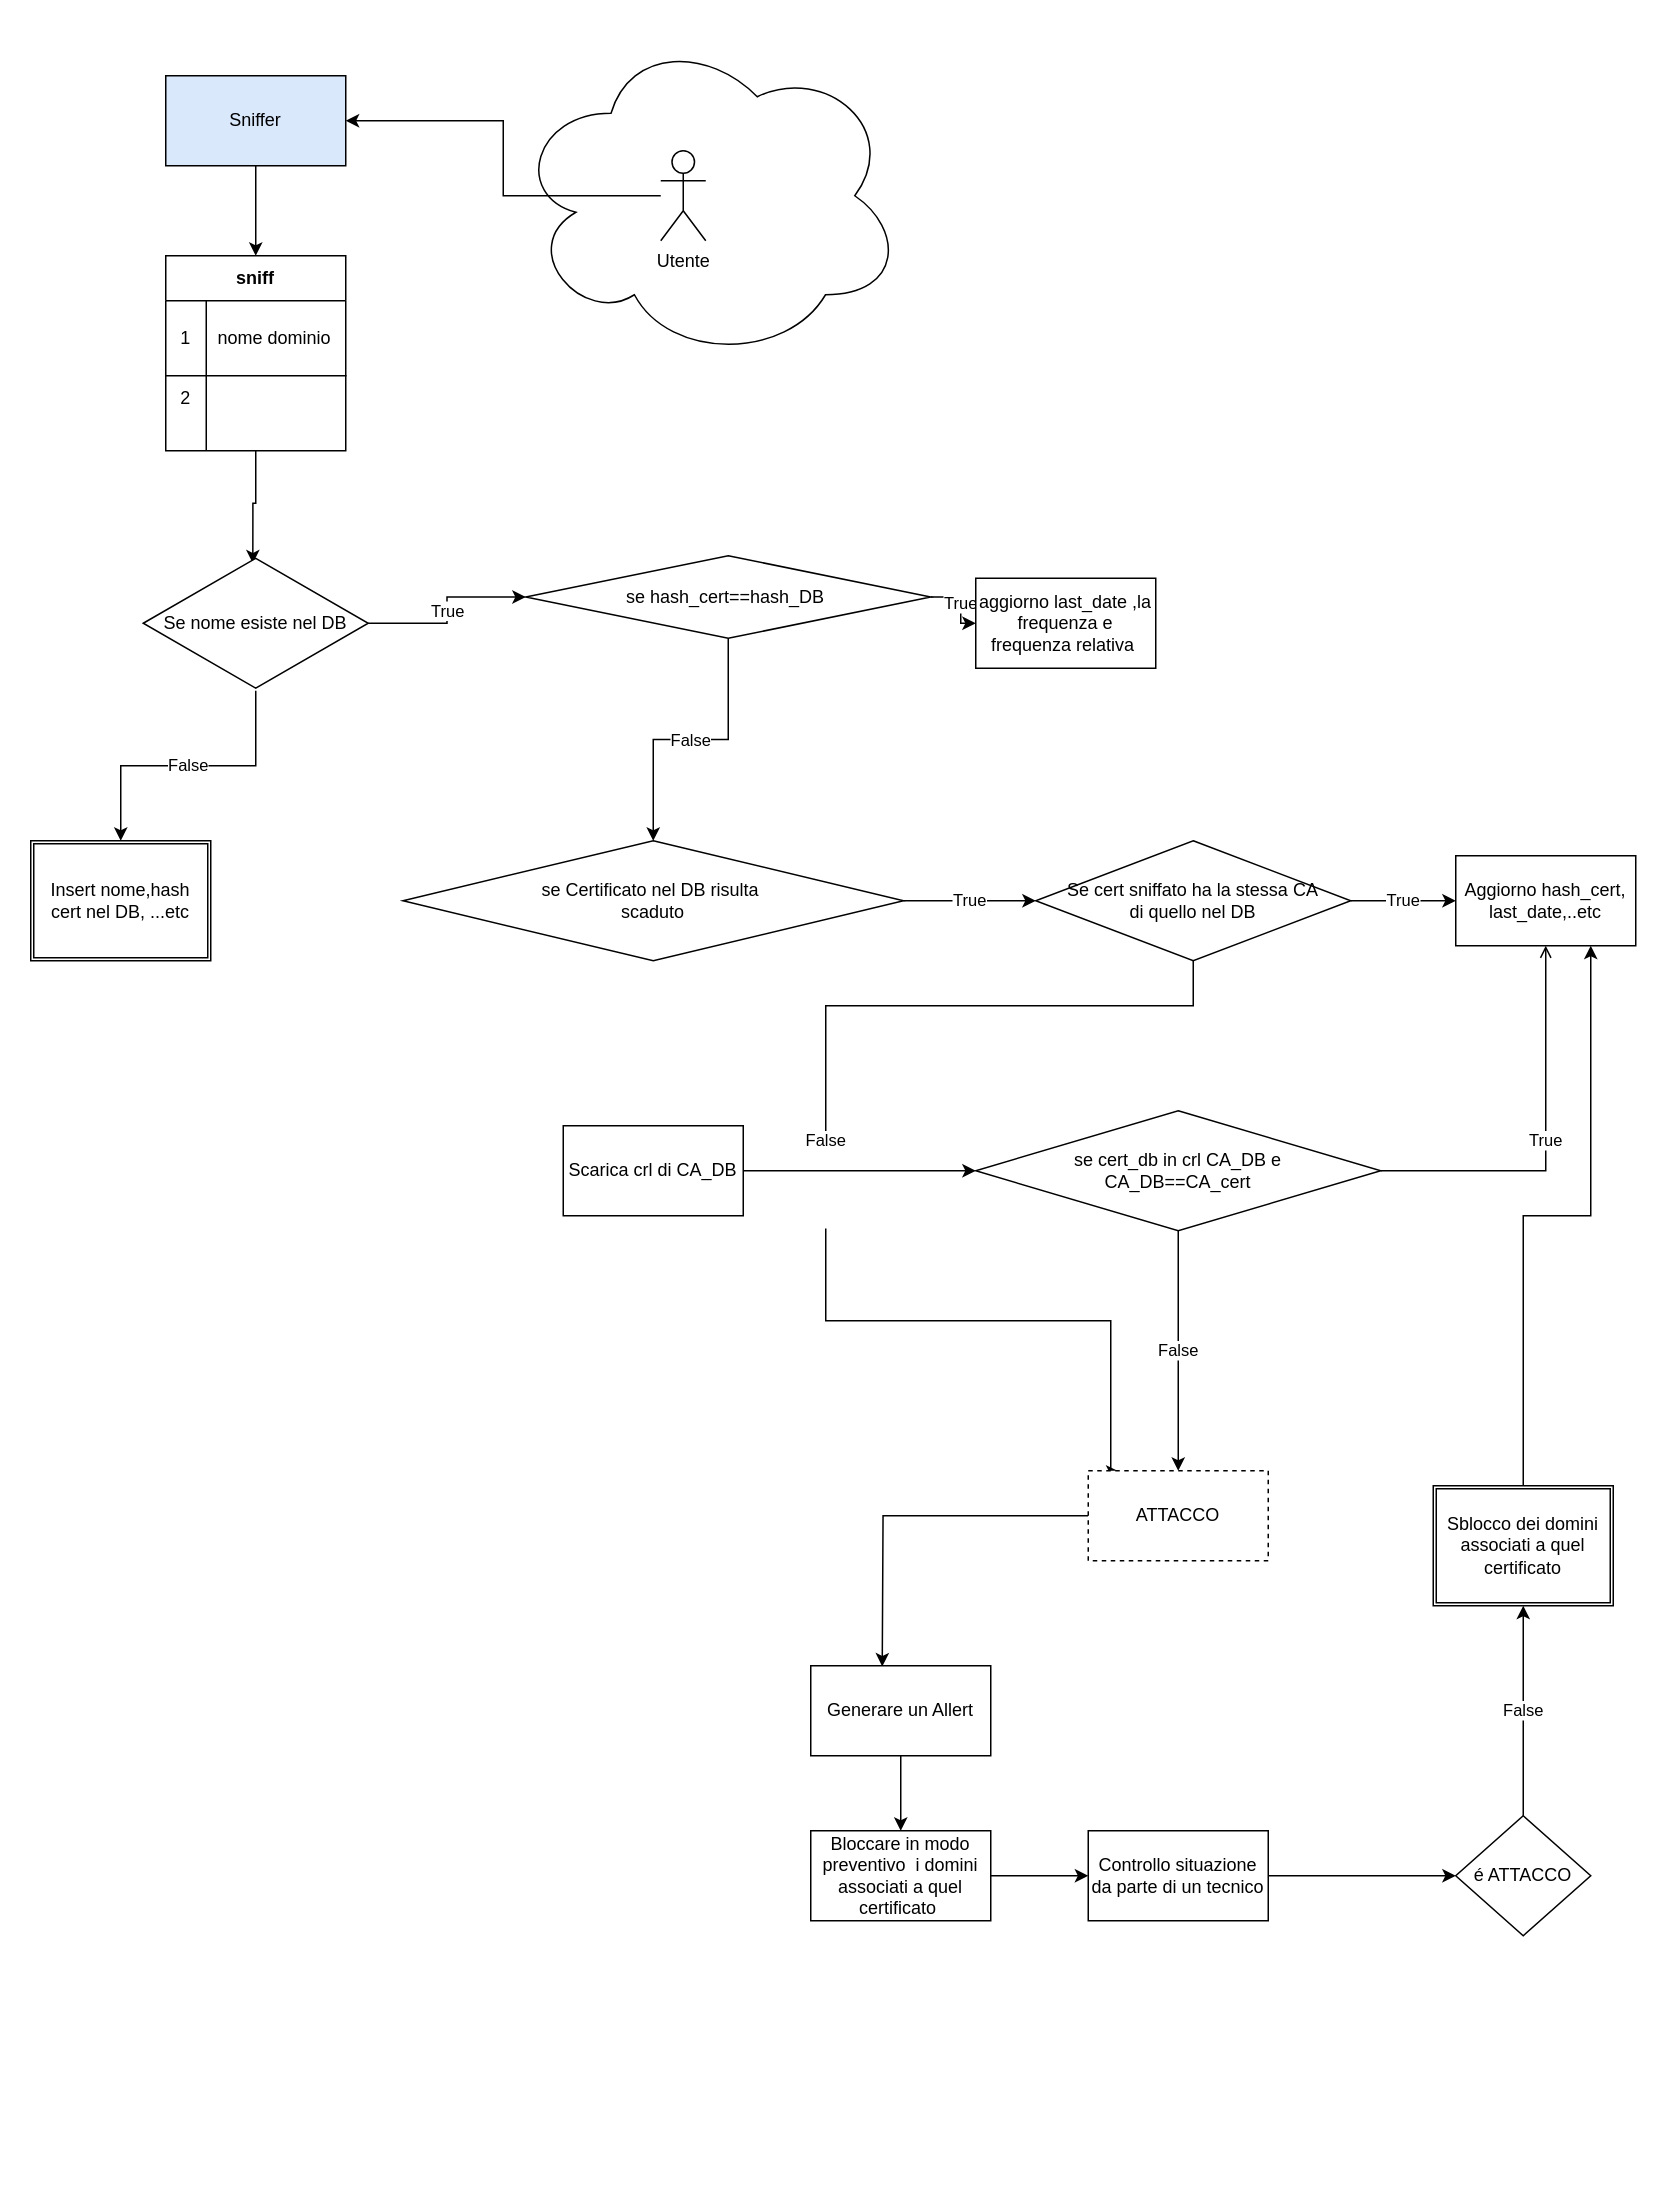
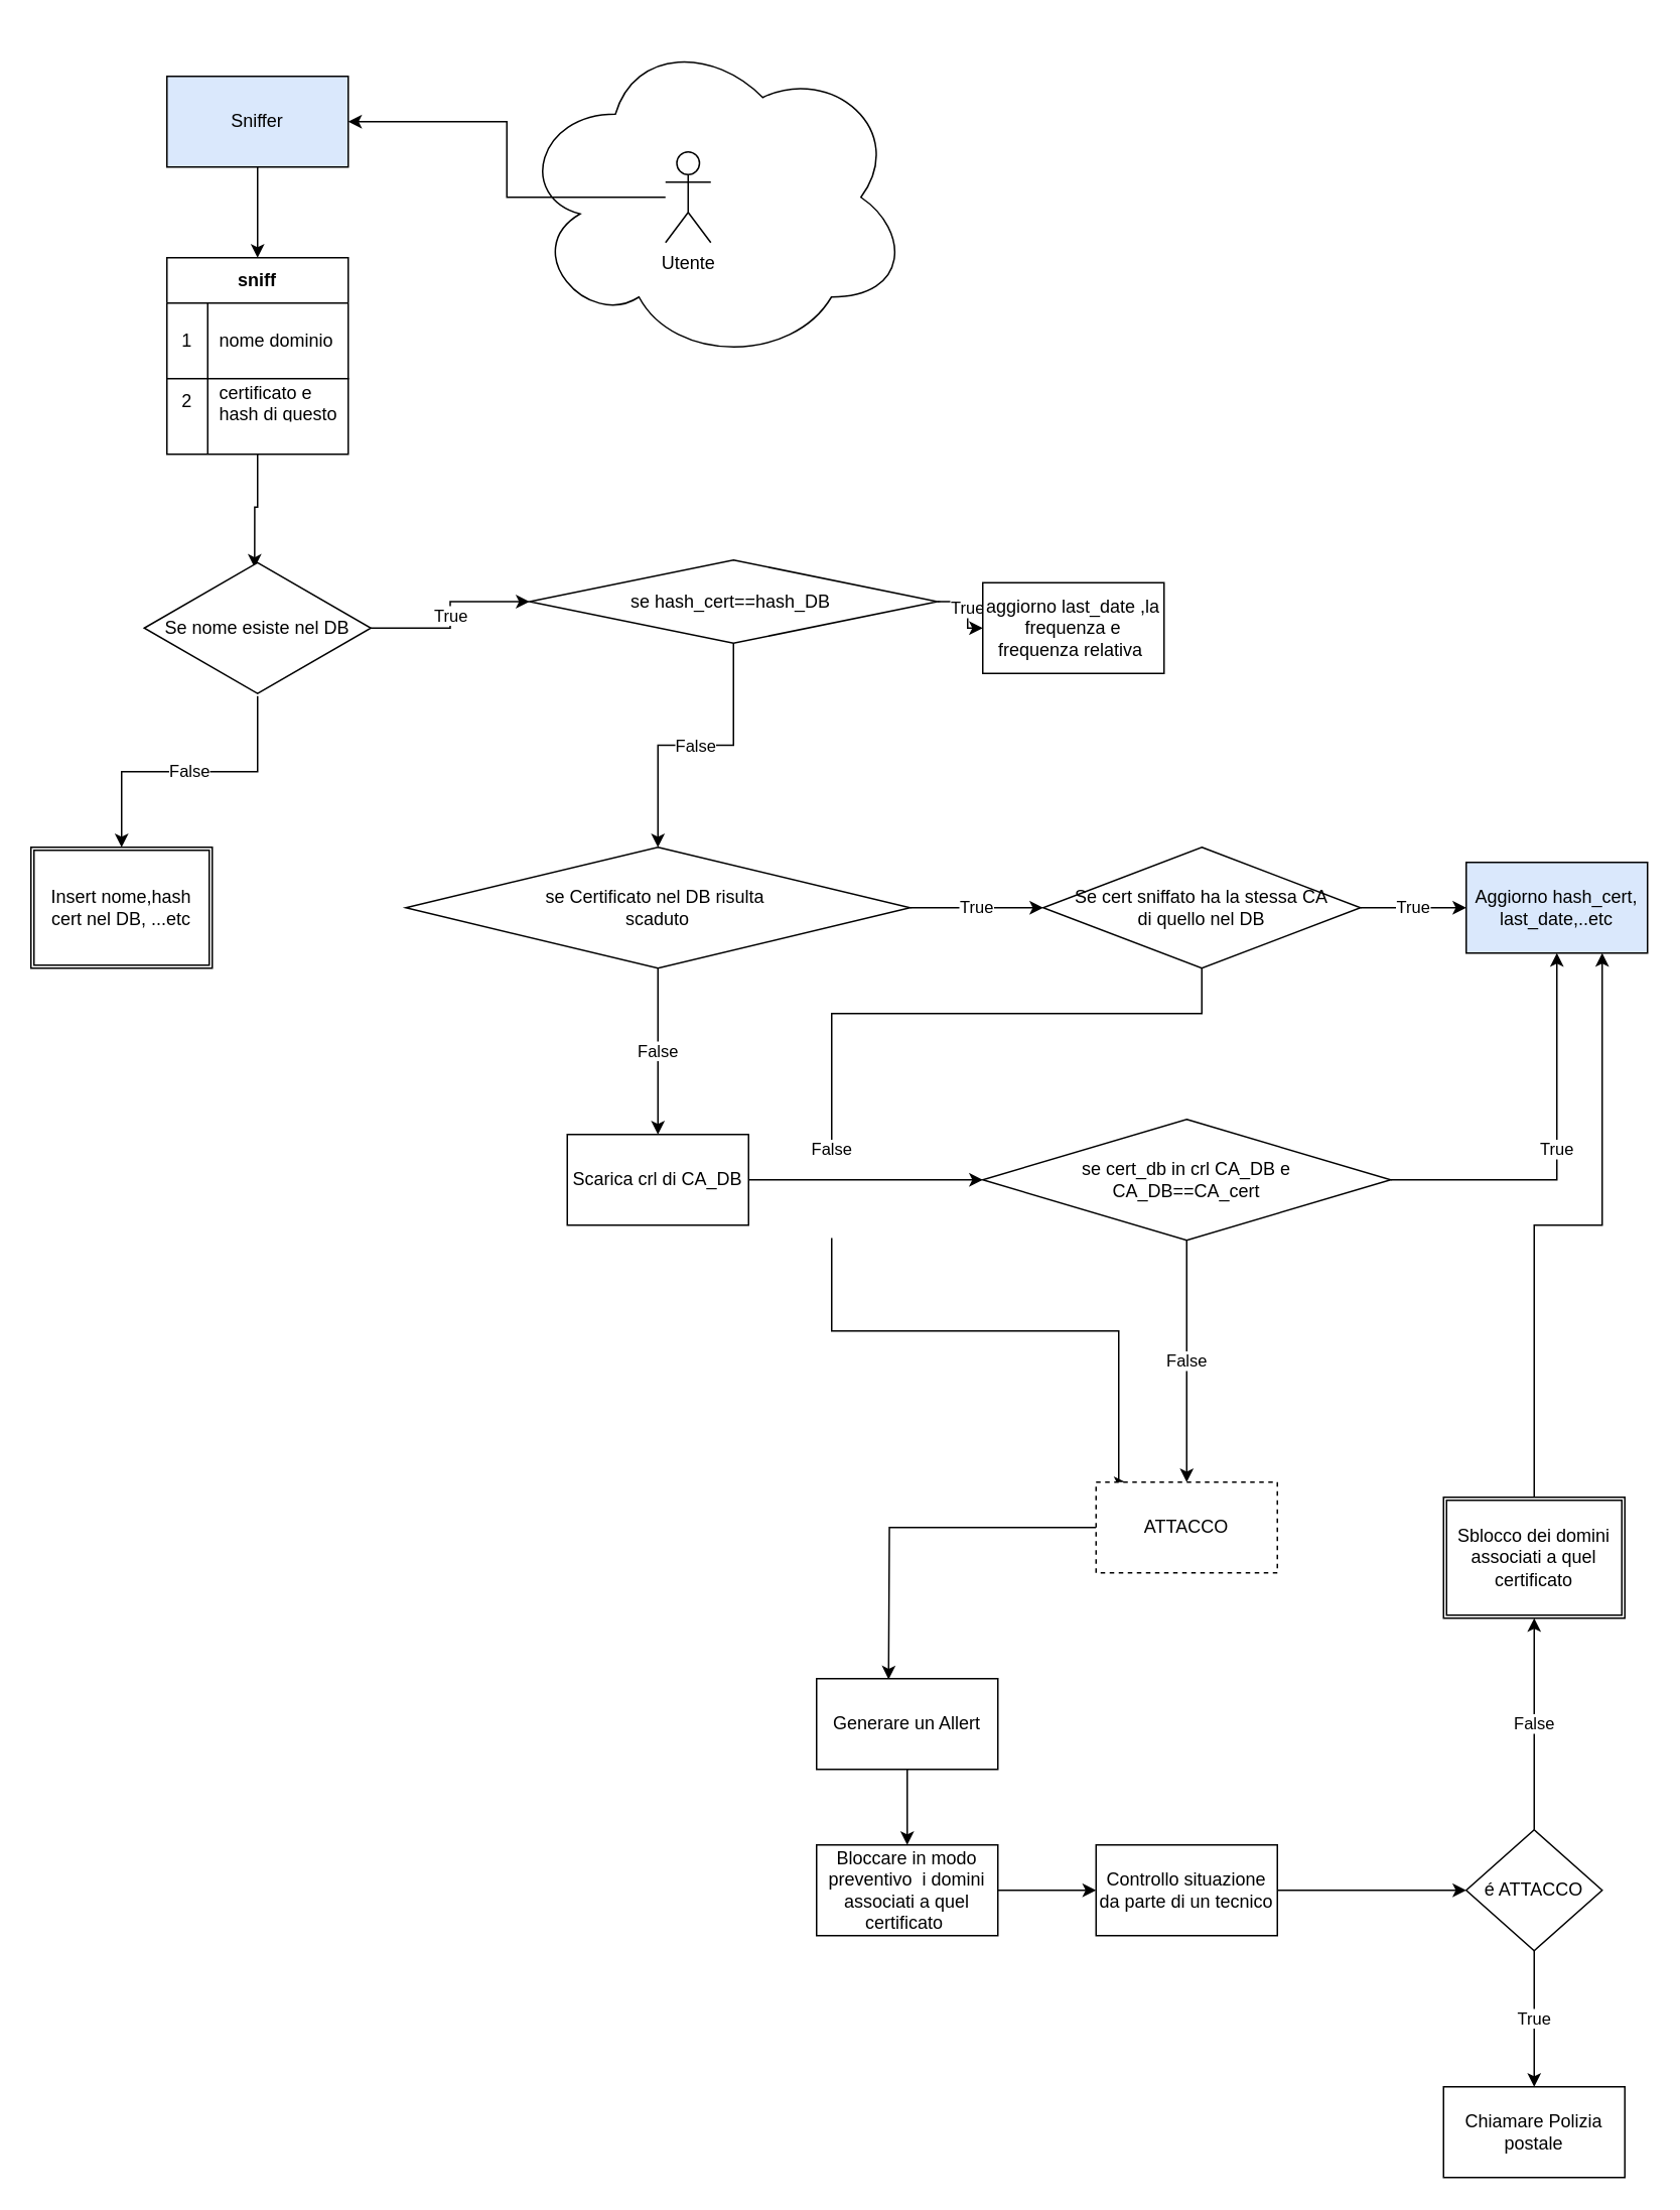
+ <mxCell id="11" value="certificato e hash di questo" style="shape=partialRectangle;html=1;whiteSpace=wrap;connectable=0;fillColor=none;top=0;left=0;bottom=0;right=0;align=left;spacingLeft=6;overflow=hidden;" parent="9" vertex="1"><mxGeometry x="27" width="93" height="30" as="geometry" /></mxCell>
- <mxCell id="26" value="Aggiorno hash_cert, last_date,..etc" style="rounded=0;whiteSpace=wrap;html=1;" parent="1" vertex="1"><mxGeometry x="970" y="570" width="120" height="60" as="geometry" /></mxCell>
+ <mxCell id="26" value="Aggiorno hash_cert, last_date,..etc" style="rounded=0;whiteSpace=wrap;html=1;fillColor=#dae8fc;" parent="1" vertex="1"><mxGeometry x="970" y="570" width="120" height="60" as="geometry" /></mxCell>
- <mxCell id="35" value="True" style="edgeStyle=orthogonalEdgeStyle;rounded=0;orthogonalLoop=1;jettySize=auto;html=1;exitX=1;exitY=0.5;exitDx=0;exitDy=0;endArrow=open;" parent="1" source="37" target="26" edge="1"><mxGeometry relative="1" as="geometry" /></mxCell>
+ <mxCell id="35" value="True" style="edgeStyle=orthogonalEdgeStyle;rounded=0;orthogonalLoop=1;jettySize=auto;html=1;exitX=1;exitY=0.5;exitDx=0;exitDy=0;" parent="1" source="37" target="26" edge="1"><mxGeometry relative="1" as="geometry" /></mxCell>
+ <mxCell id="23" value="False" style="edgeStyle=orthogonalEdgeStyle;rounded=0;orthogonalLoop=1;jettySize=auto;html=1;" parent="1" source="25" target="34" edge="1"><mxGeometry relative="1" as="geometry"><mxPoint x="435" y="790" as="targetPoint" /></mxGeometry></mxCell>
+ <mxCell id="47" value="True" style="edgeStyle=orthogonalEdgeStyle;rounded=0;orthogonalLoop=1;jettySize=auto;html=1;exitX=0.5;exitY=1;exitDx=0;exitDy=0;entryX=0.5;entryY=0;entryDx=0;entryDy=0;" parent="1" source="48" target="51" edge="1"><mxGeometry relative="1" as="geometry" /></mxCell>
+ <mxCell id="51" value="Chiamare Polizia postale" style="rounded=0;whiteSpace=wrap;html=1;" parent="1" vertex="1"><mxGeometry x="955" y="1380" width="120" height="60" as="geometry" /></mxCell>
